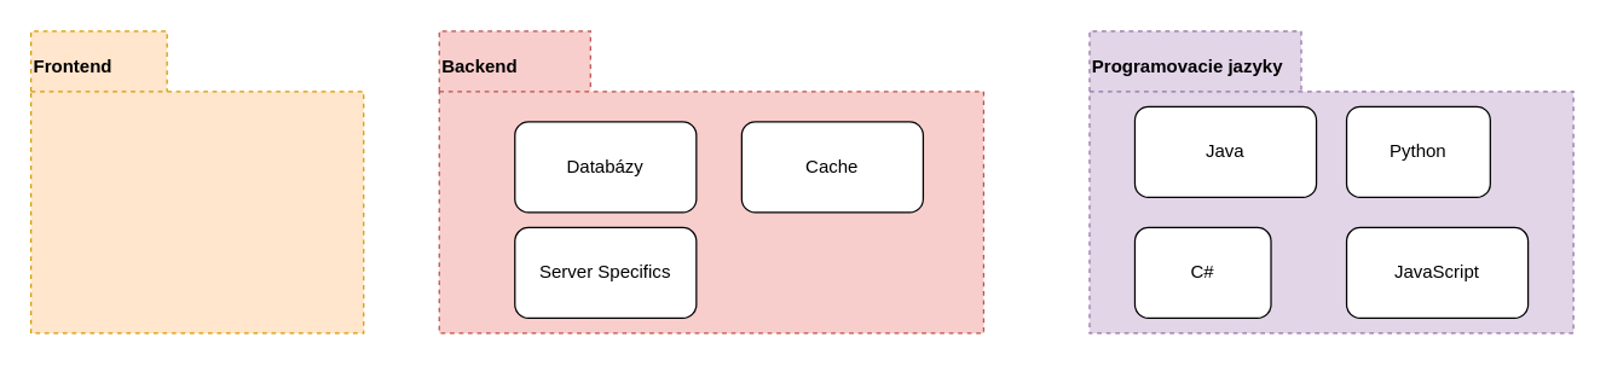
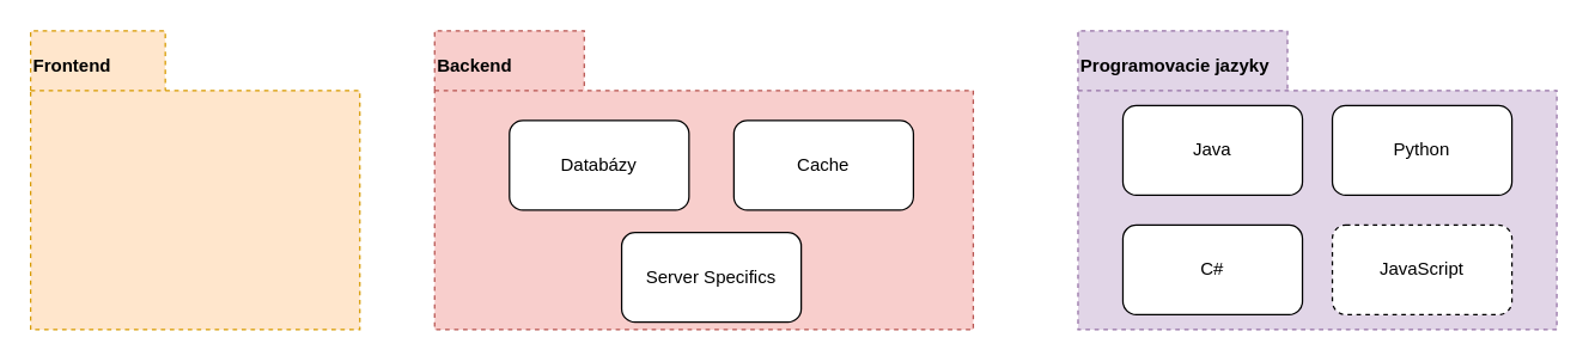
- <mxCell id="10" value="Python" style="rounded=1;whiteSpace=wrap;html=1;" vertex="1" parent="1"><mxGeometry x="890" y="70" width="95" height="60" as="geometry" /></mxCell>
+ <mxCell id="10" value="Python" style="rounded=1;whiteSpace=wrap;html=1;" vertex="1" parent="1"><mxGeometry x="890" y="70" width="120" height="60" as="geometry" /></mxCell>
- <mxCell id="6" value="Server Specifics" style="rounded=1;whiteSpace=wrap;html=1;" vertex="1" parent="1"><mxGeometry x="340" y="150" width="120" height="60" as="geometry" /></mxCell>
+ <mxCell id="6" value="Server Specifics" style="rounded=1;whiteSpace=wrap;html=1;" vertex="1" parent="1"><mxGeometry x="415" y="155" width="120" height="60" as="geometry" /></mxCell>
- <mxCell id="9" value="C#" style="rounded=1;whiteSpace=wrap;html=1;" vertex="1" parent="1"><mxGeometry x="750" y="150" width="90" height="60" as="geometry" /></mxCell>
+ <mxCell id="9" value="C#" style="rounded=1;whiteSpace=wrap;html=1;" vertex="1" parent="1"><mxGeometry x="750" y="150" width="120" height="60" as="geometry" /></mxCell>
- <mxCell id="11" value="JavaScript" style="rounded=1;whiteSpace=wrap;html=1;" vertex="1" parent="1"><mxGeometry x="890" y="150" width="120" height="60" as="geometry" /></mxCell>
+ <mxCell id="11" value="JavaScript" style="rounded=1;whiteSpace=wrap;html=1;dashed=1;" vertex="1" parent="1"><mxGeometry x="890" y="150" width="120" height="60" as="geometry" /></mxCell>
